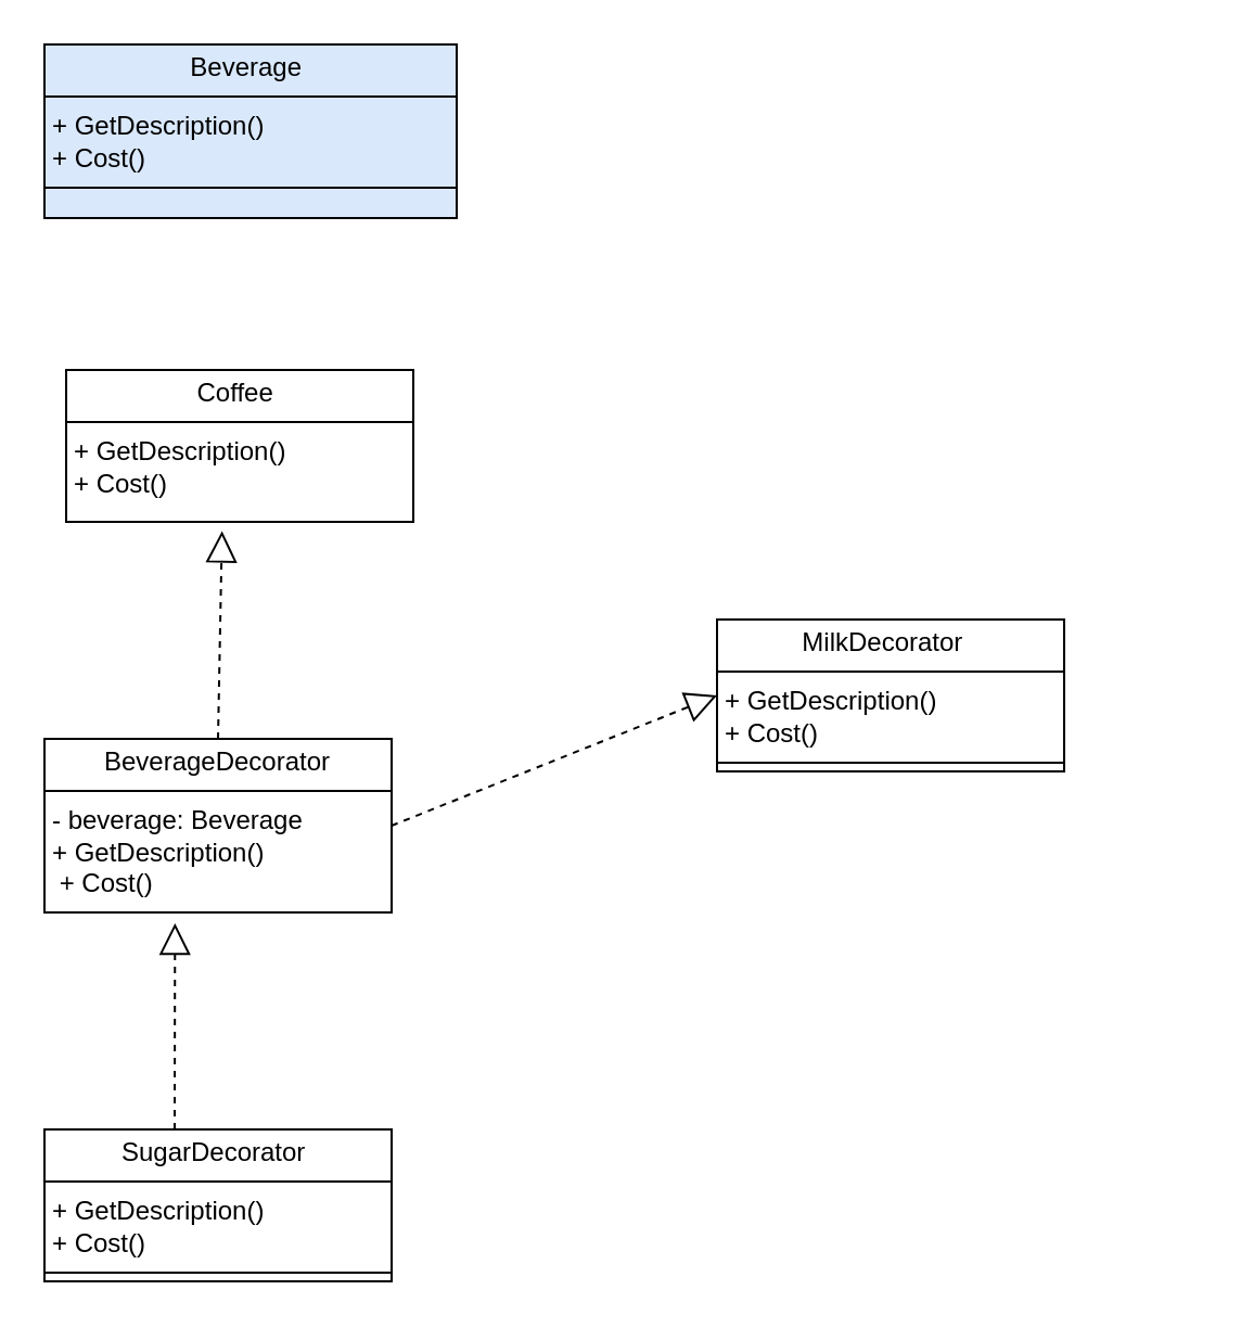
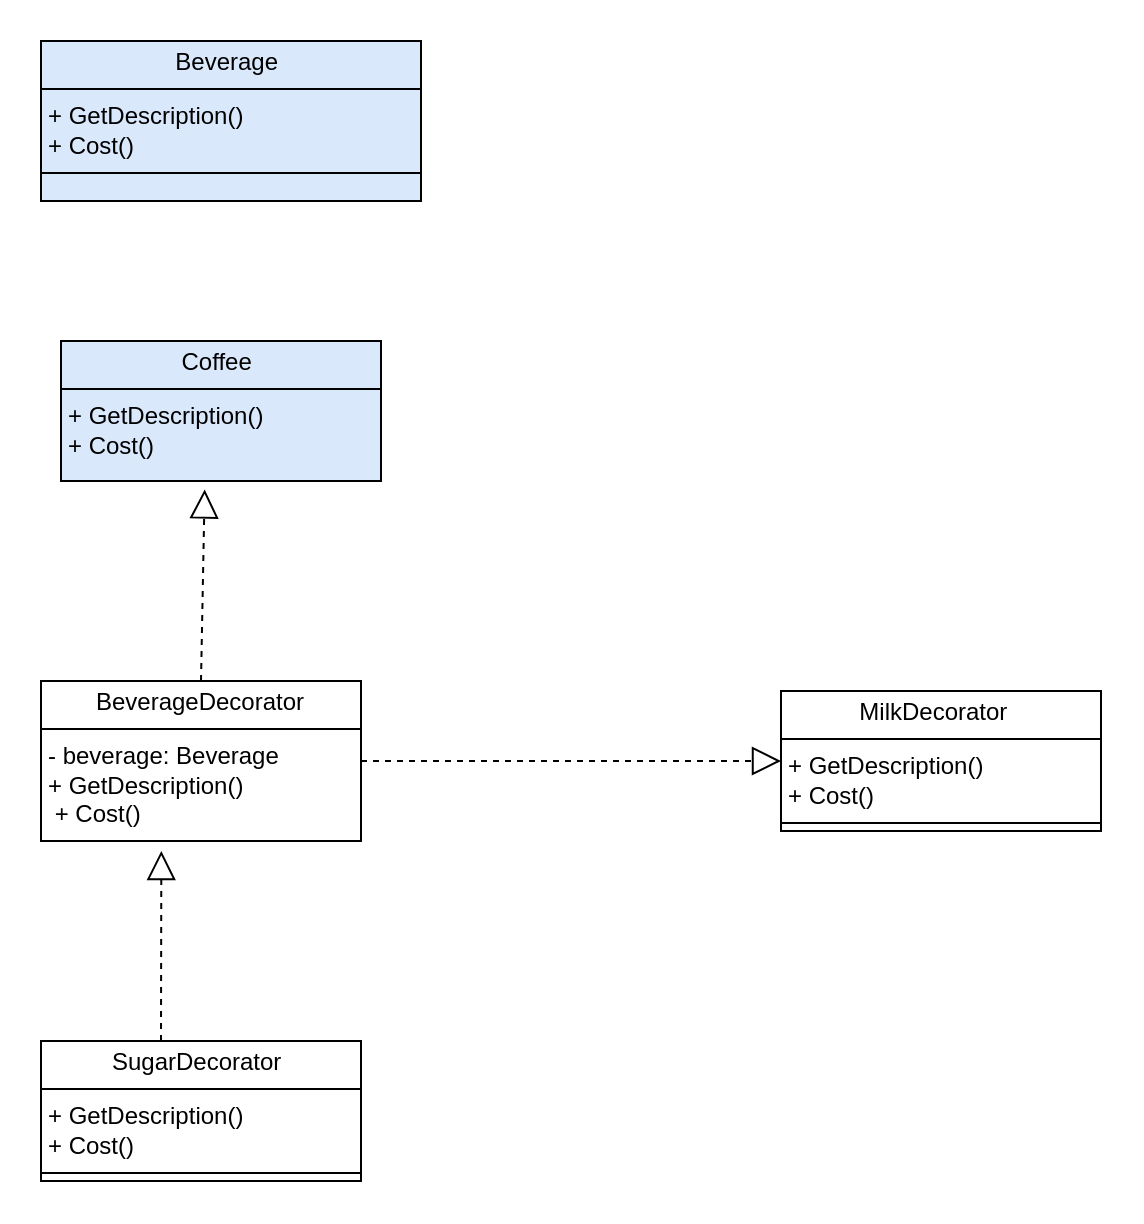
- <mxCell id="5" value="&lt;p style=&quot;margin:0px;margin-top:4px;text-align:center;&quot;&gt;Coffee&amp;nbsp;&lt;br&gt;&lt;/p&gt;&lt;hr size=&quot;1&quot; style=&quot;border-style:solid;&quot;&gt;&lt;p style=&quot;margin:0px;margin-left:4px;&quot;&gt;+ GetDescription()&lt;/p&gt;&lt;p style=&quot;margin:0px;margin-left:4px;&quot;&gt;+ Cost()&lt;br&gt;&lt;/p&gt;&lt;p style=&quot;margin:0px;margin-left:4px;&quot;&gt;&lt;br&gt;&lt;/p&gt;" style="verticalAlign=top;align=left;overflow=fill;html=1;whiteSpace=wrap;" vertex="1" parent="1"><mxGeometry x="30" y="170" width="160" height="70" as="geometry" /></mxCell>
+ <mxCell id="5" value="&lt;p style=&quot;margin:0px;margin-top:4px;text-align:center;&quot;&gt;Coffee&amp;nbsp;&lt;br&gt;&lt;/p&gt;&lt;hr size=&quot;1&quot; style=&quot;border-style:solid;&quot;&gt;&lt;p style=&quot;margin:0px;margin-left:4px;&quot;&gt;+ GetDescription()&lt;/p&gt;&lt;p style=&quot;margin:0px;margin-left:4px;&quot;&gt;+ Cost()&lt;br&gt;&lt;/p&gt;&lt;p style=&quot;margin:0px;margin-left:4px;&quot;&gt;&lt;br&gt;&lt;/p&gt;" style="verticalAlign=top;align=left;overflow=fill;html=1;whiteSpace=wrap;fillColor=#dae8fc;" vertex="1" parent="1"><mxGeometry x="30" y="170" width="160" height="70" as="geometry" /></mxCell>
- <mxCell id="8" value="&lt;p style=&quot;margin:0px;margin-top:4px;text-align:center;&quot;&gt;MilkDecorator&amp;nbsp;&amp;nbsp;&lt;br&gt;&lt;/p&gt;&lt;hr size=&quot;1&quot; style=&quot;border-style:solid;&quot;&gt;&lt;p style=&quot;margin:0px;margin-left:4px;&quot;&gt;+ GetDescription()&lt;/p&gt;&lt;p style=&quot;margin:0px;margin-left:4px;&quot;&gt;+ Cost()&amp;nbsp;&lt;br&gt;&lt;/p&gt;&lt;hr size=&quot;1&quot; style=&quot;border-style:solid;&quot;&gt;&lt;p style=&quot;margin:0px;margin-left:4px;&quot;&gt;&lt;br&gt;&lt;/p&gt;" style="verticalAlign=top;align=left;overflow=fill;html=1;whiteSpace=wrap;" vertex="1" parent="1"><mxGeometry x="330" y="285" width="160" height="70" as="geometry" /></mxCell>
+ <mxCell id="8" value="&lt;p style=&quot;margin:0px;margin-top:4px;text-align:center;&quot;&gt;MilkDecorator&amp;nbsp;&amp;nbsp;&lt;br&gt;&lt;/p&gt;&lt;hr size=&quot;1&quot; style=&quot;border-style:solid;&quot;&gt;&lt;p style=&quot;margin:0px;margin-left:4px;&quot;&gt;+ GetDescription()&lt;/p&gt;&lt;p style=&quot;margin:0px;margin-left:4px;&quot;&gt;+ Cost()&amp;nbsp;&lt;br&gt;&lt;/p&gt;&lt;hr size=&quot;1&quot; style=&quot;border-style:solid;&quot;&gt;&lt;p style=&quot;margin:0px;margin-left:4px;&quot;&gt;&lt;br&gt;&lt;/p&gt;" style="verticalAlign=top;align=left;overflow=fill;html=1;whiteSpace=wrap;" vertex="1" parent="1"><mxGeometry x="390" y="345" width="160" height="70" as="geometry" /></mxCell>
